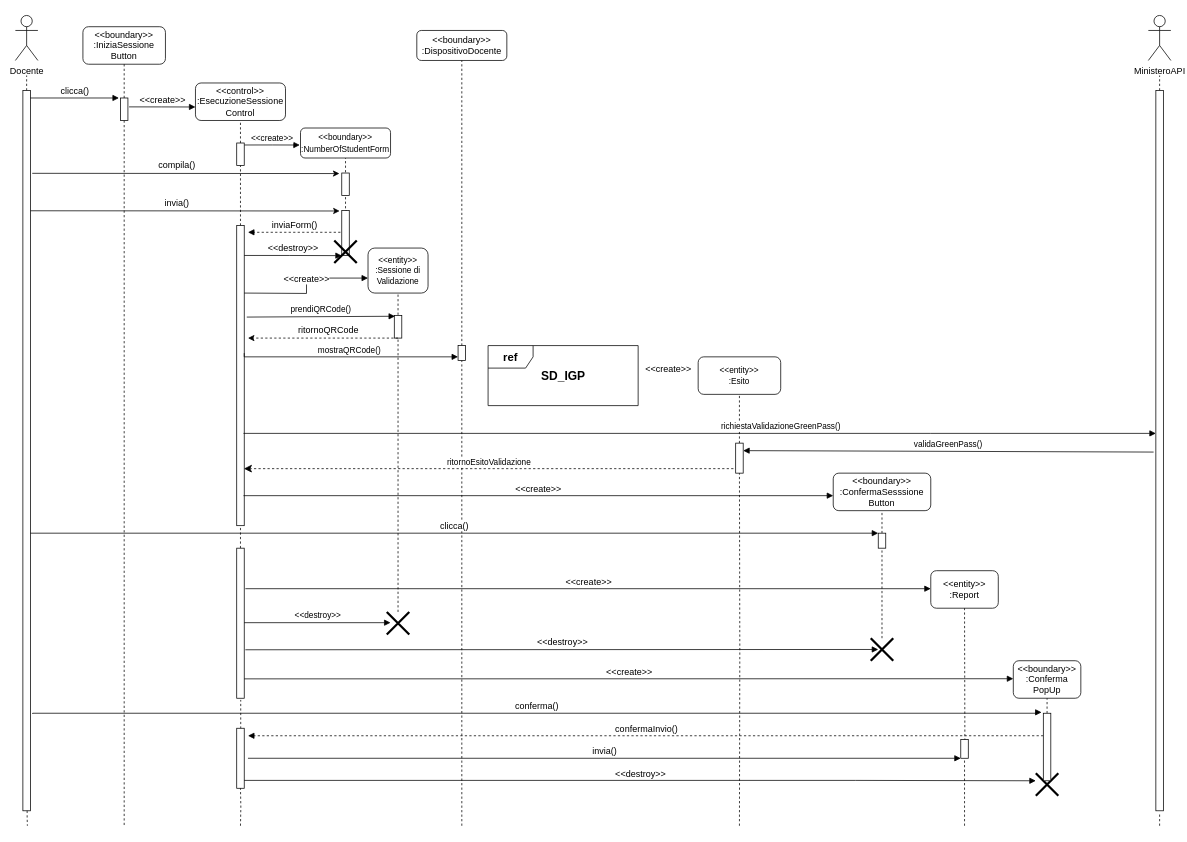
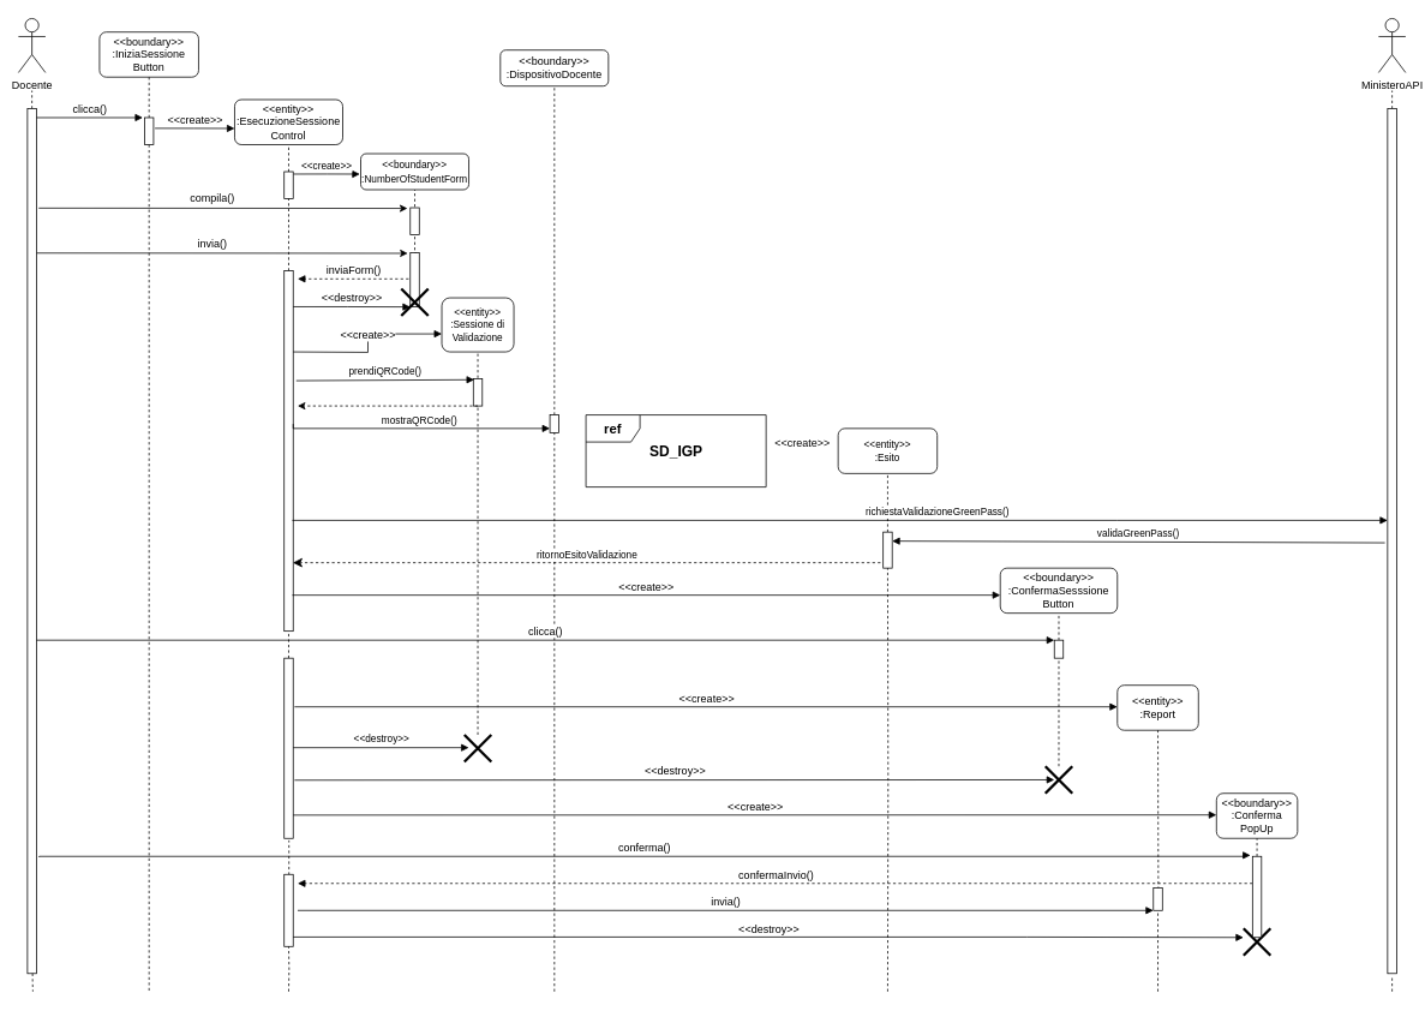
- <mxCell id="30" value="&amp;lt;&amp;lt;boundary&amp;gt;&amp;gt;&lt;br&gt;:DispositivoDocente" style="rounded=1;whiteSpace=wrap;html=1;" parent="1" vertex="1"><mxGeometry x="555" y="40" width="120" height="40" as="geometry" /></mxCell>
+ <mxCell id="30" value="&amp;lt;&amp;lt;boundary&amp;gt;&amp;gt;&lt;br&gt;:DispositivoDocente" style="rounded=1;whiteSpace=wrap;html=1;" parent="1" vertex="1"><mxGeometry x="555" y="55" width="120" height="40" as="geometry" /></mxCell>
- <mxCell id="11" value="&lt;font style=&quot;font-size: 12px&quot;&gt;&amp;lt;&amp;lt;control&amp;gt;&amp;gt;&lt;br&gt;:EsecuzioneSessione&lt;br&gt;Control&lt;/font&gt;" style="rounded=1;whiteSpace=wrap;html=1;" parent="1" vertex="1"><mxGeometry x="260" y="110" width="120" height="50" as="geometry" /></mxCell>
+ <mxCell id="11" value="&lt;font style=&quot;font-size: 12px&quot;&gt;&amp;lt;&amp;lt;entity&amp;gt;&amp;gt;&lt;br&gt;:EsecuzioneSessione&lt;br&gt;Control&lt;/font&gt;" style="rounded=1;whiteSpace=wrap;html=1;" parent="1" vertex="1"><mxGeometry x="260" y="110" width="120" height="50" as="geometry" /></mxCell>
- <mxCell id="83" value="ritornoQRCode" style="text;html=1;strokeColor=none;fillColor=none;align=center;verticalAlign=middle;whiteSpace=wrap;rounded=0;fontSize=12;" parent="1" vertex="1"><mxGeometry x="405" y="430" width="65" height="20" as="geometry" /></mxCell>
